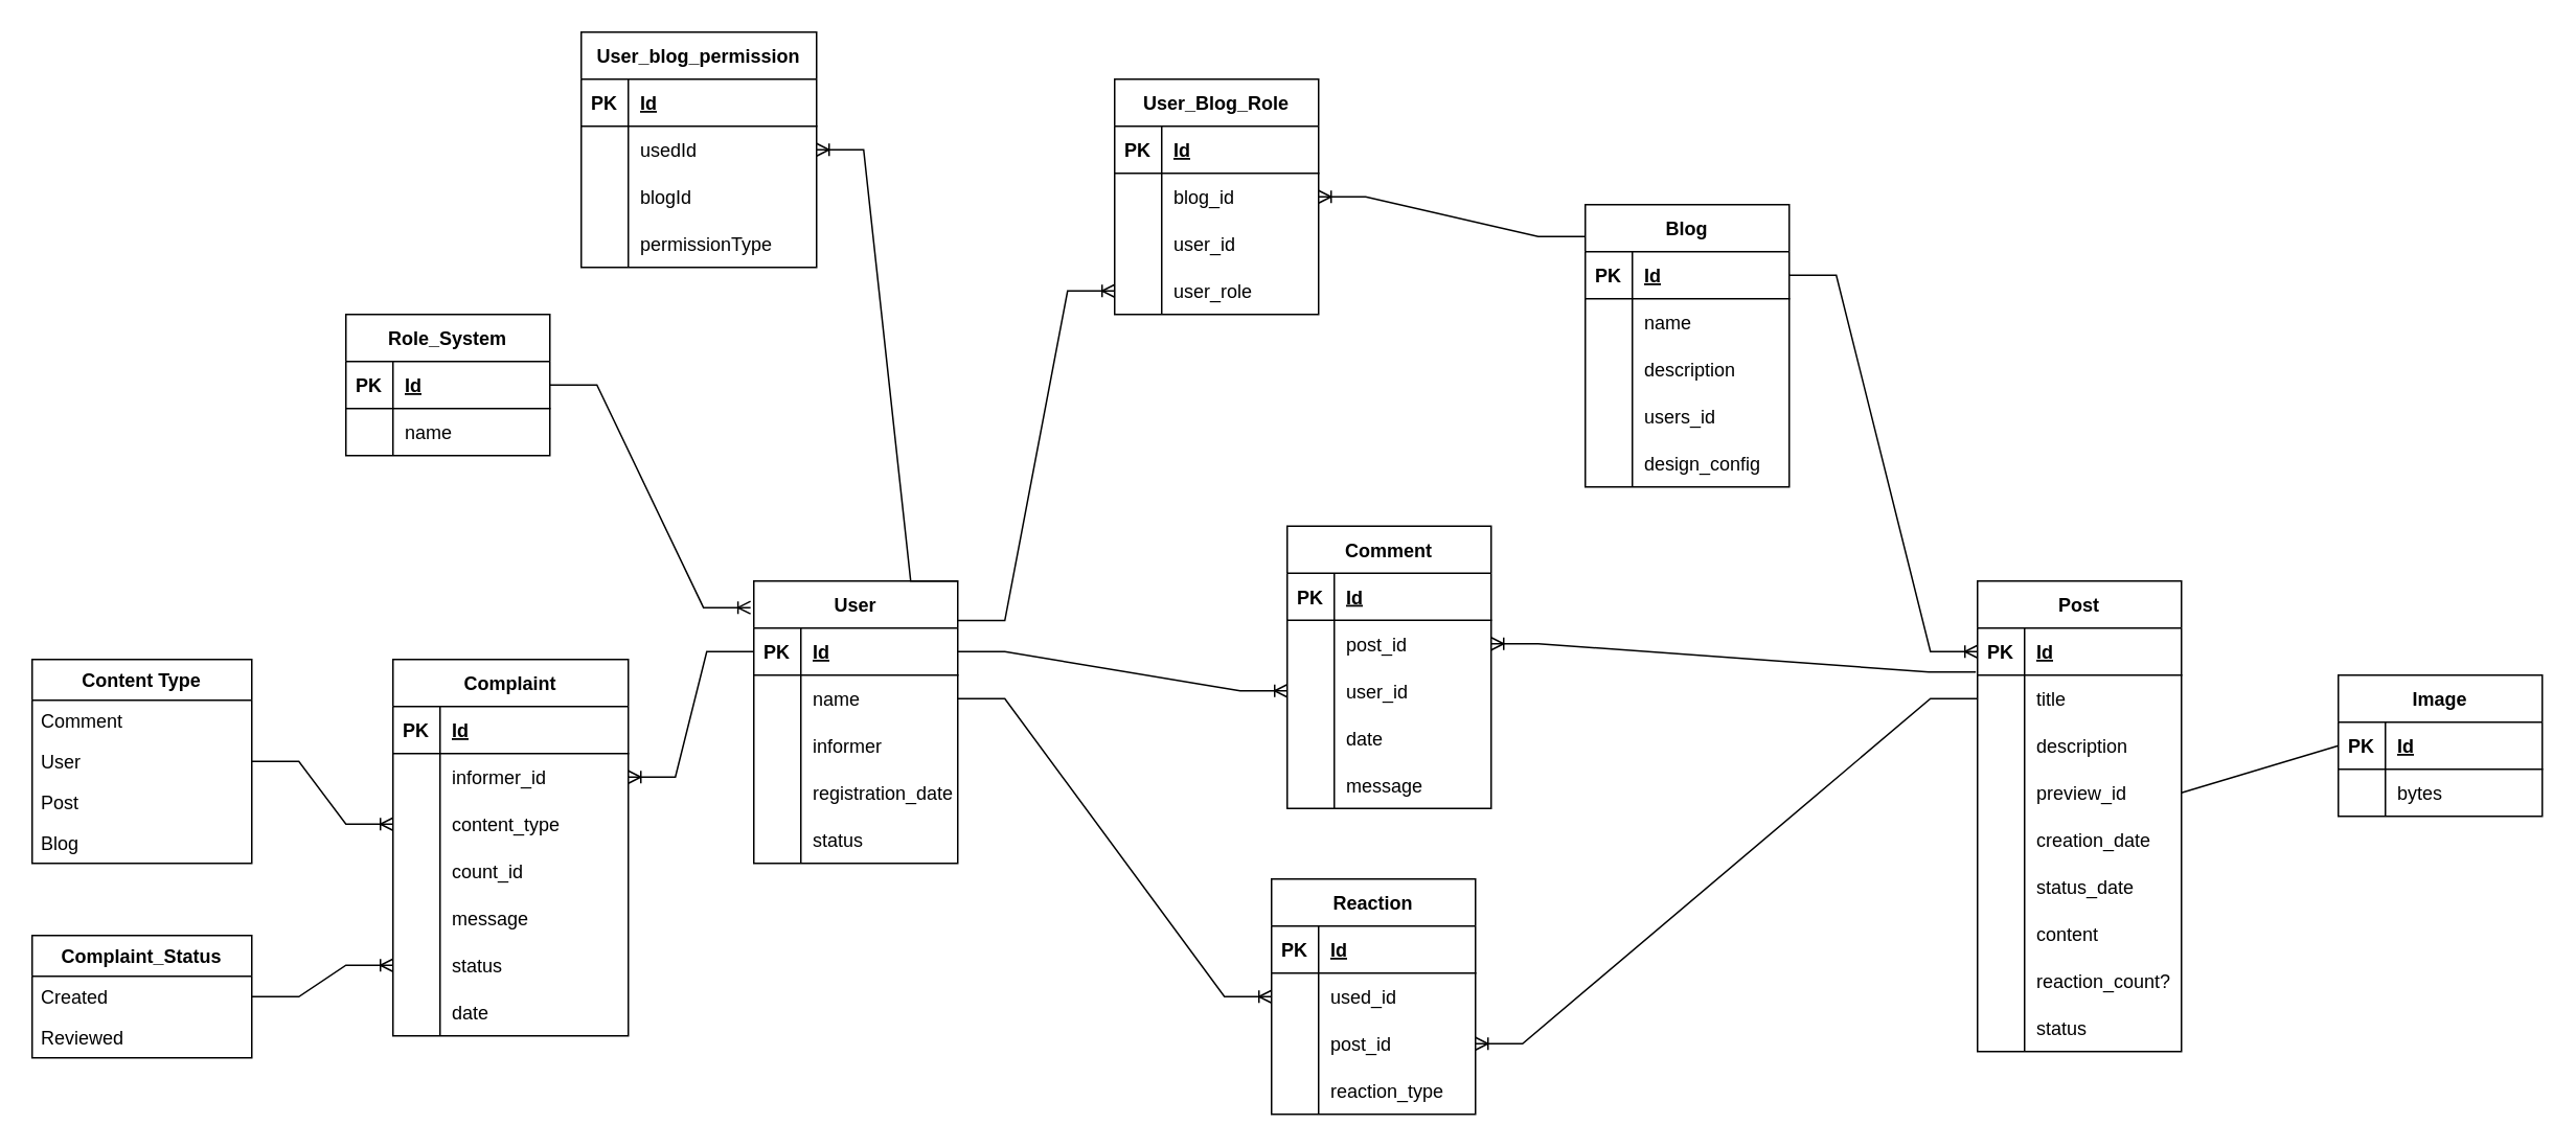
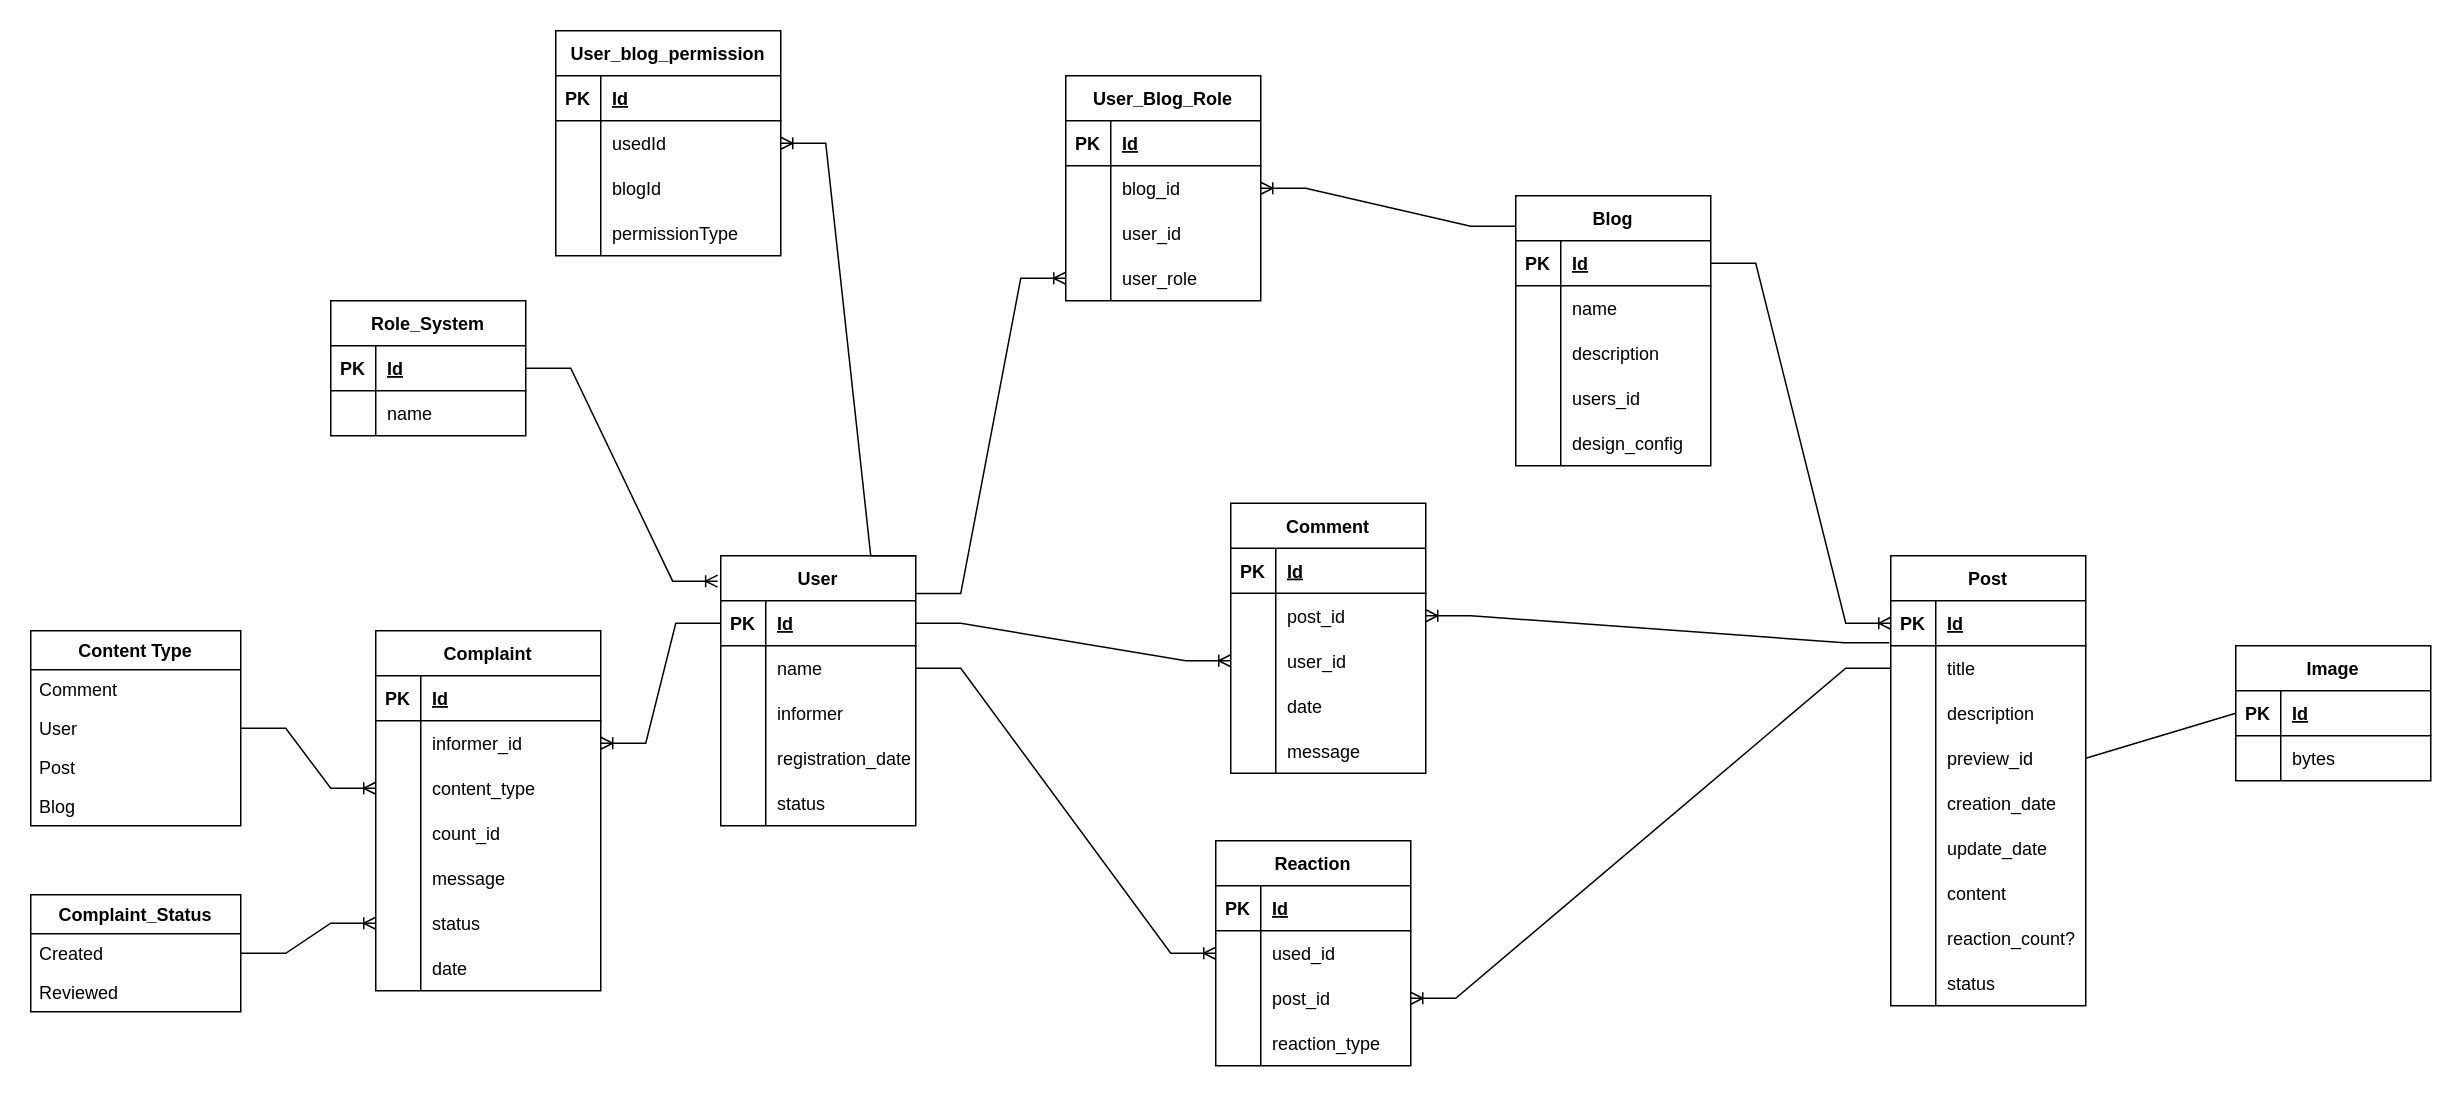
- <mxCell id="52" value="status_date" style="shape=partialRectangle;connectable=0;fillColor=none;top=0;left=0;bottom=0;right=0;align=left;spacingLeft=6;overflow=hidden;" vertex="1" parent="50"><mxGeometry x="30" width="100" height="30" as="geometry"><mxRectangle width="100" height="30" as="alternateBounds" /></mxGeometry></mxCell>
+ <mxCell id="52" value="update_date" style="shape=partialRectangle;connectable=0;fillColor=none;top=0;left=0;bottom=0;right=0;align=left;spacingLeft=6;overflow=hidden;" vertex="1" parent="50"><mxGeometry x="30" width="100" height="30" as="geometry"><mxRectangle width="100" height="30" as="alternateBounds" /></mxGeometry></mxCell>
